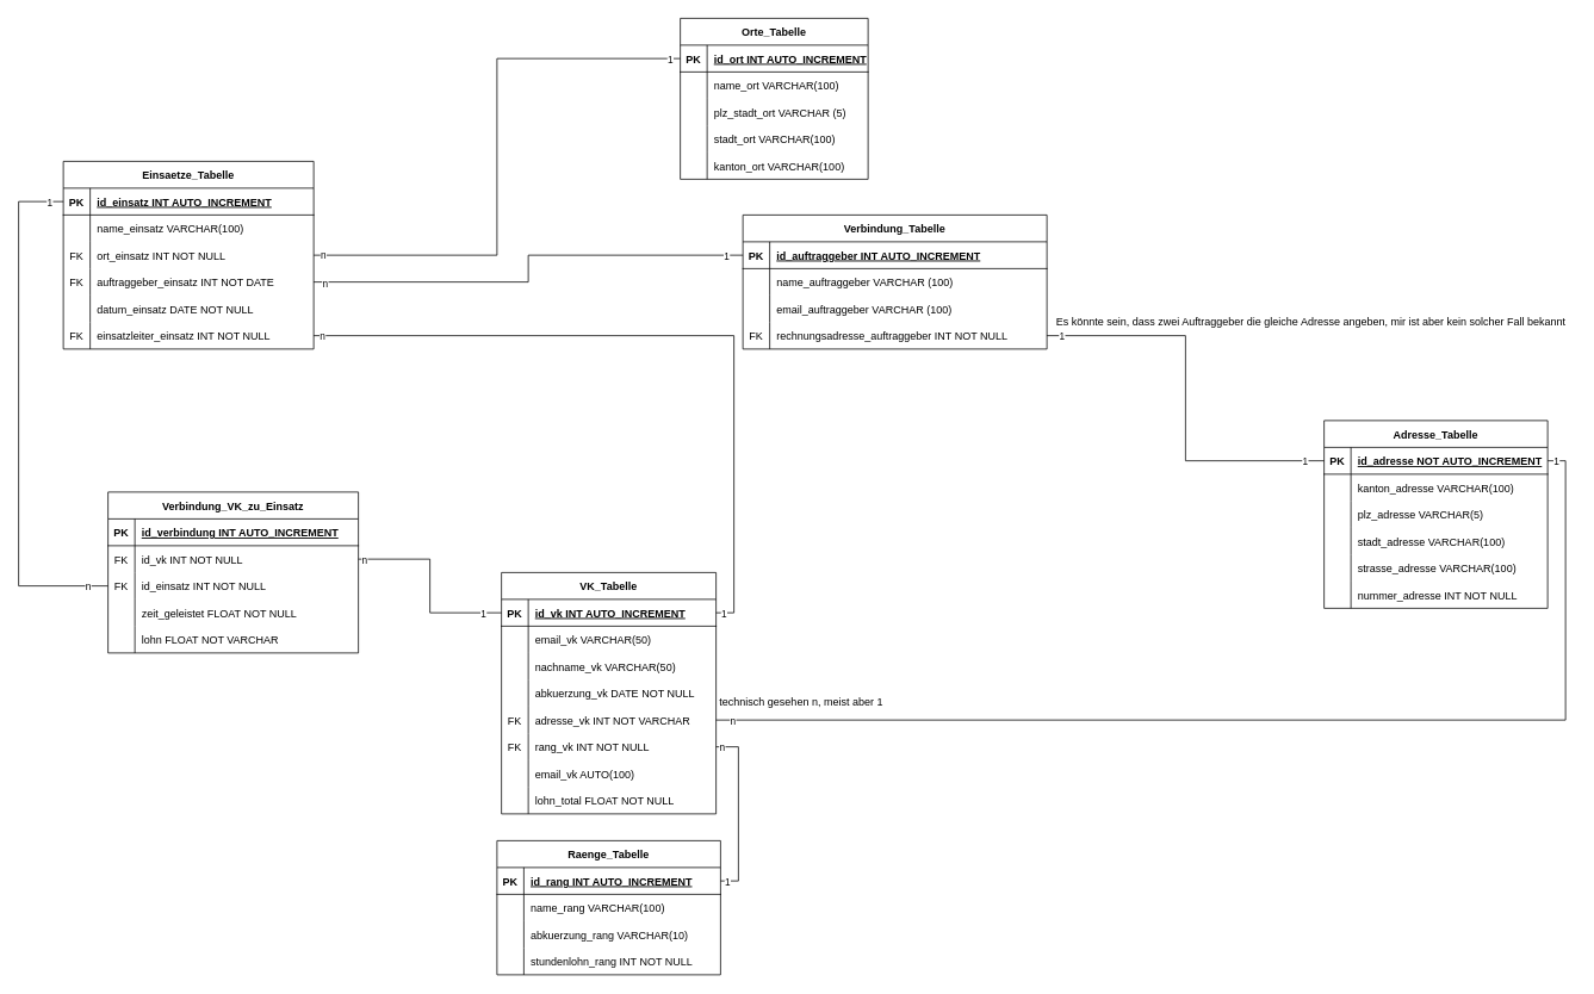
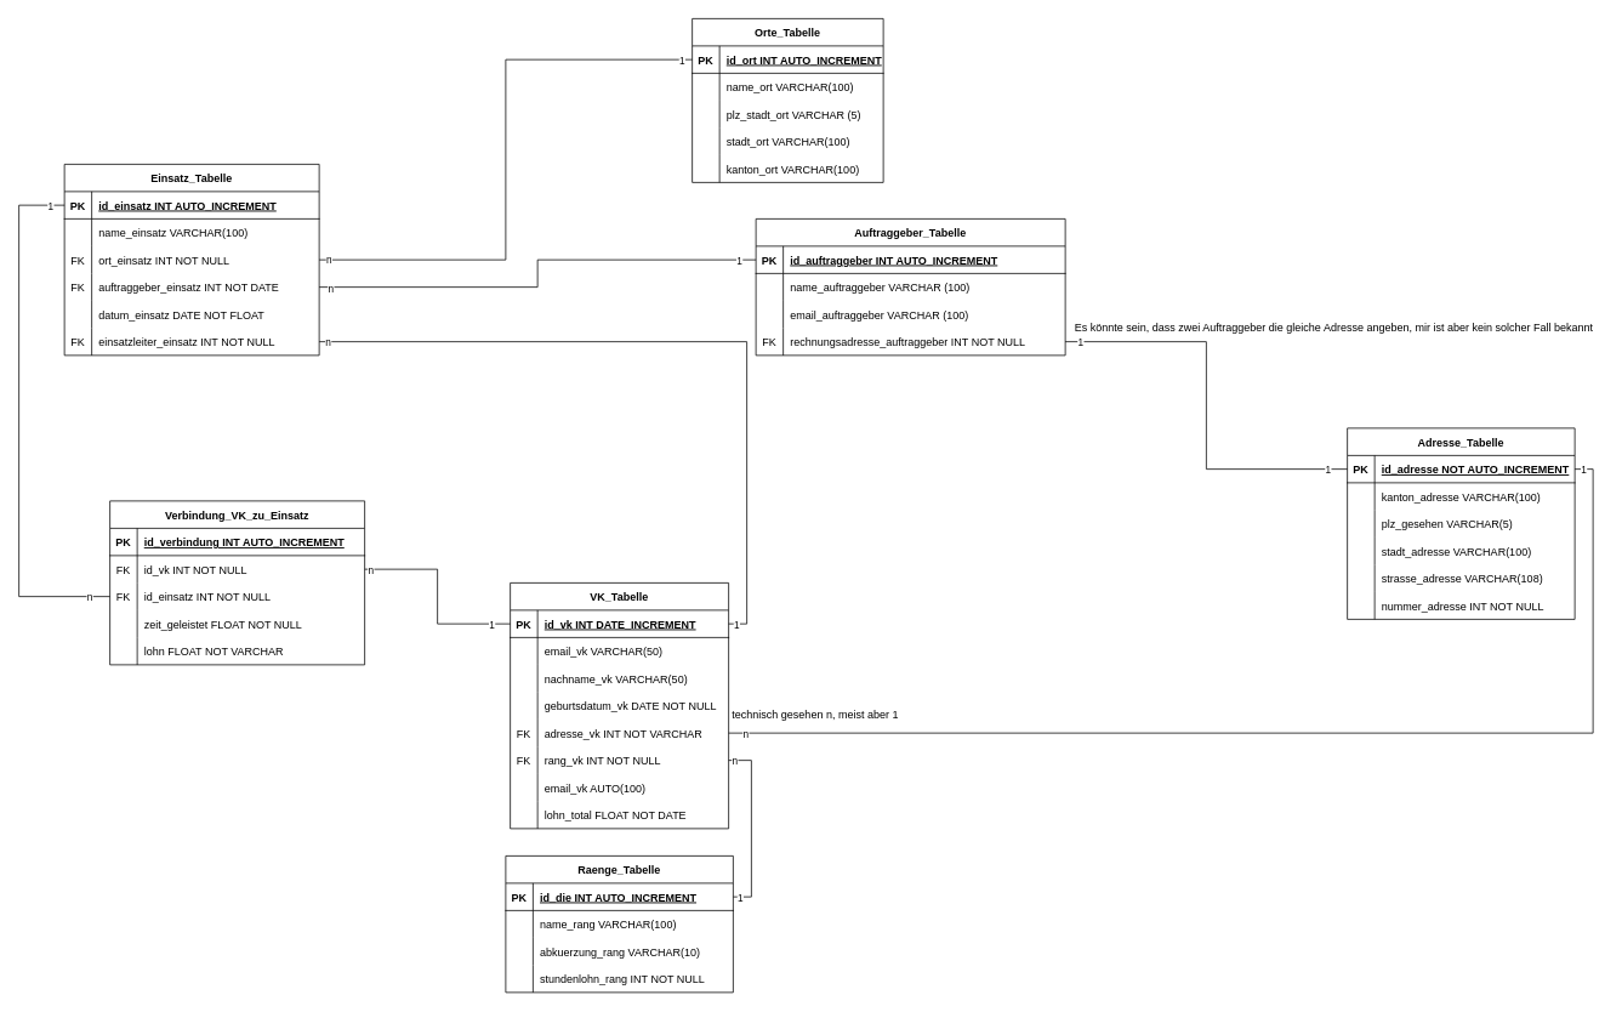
- <mxCell id="2" value="Einsaetze_Tabelle" style="shape=table;startSize=30;container=1;collapsible=1;childLayout=tableLayout;fixedRows=1;rowLines=0;fontStyle=1;align=center;resizeLast=1;" parent="1" vertex="1"><mxGeometry x="70" y="180" width="280" height="210" as="geometry" /></mxCell>
+ <mxCell id="2" value="Einsatz_Tabelle" style="shape=table;startSize=30;container=1;collapsible=1;childLayout=tableLayout;fixedRows=1;rowLines=0;fontStyle=1;align=center;resizeLast=1;" parent="1" vertex="1"><mxGeometry x="70" y="180" width="280" height="210" as="geometry" /></mxCell>
- <mxCell id="37" value="Verbindung_Tabelle" style="shape=table;startSize=30;container=1;collapsible=1;childLayout=tableLayout;fixedRows=1;rowLines=0;fontStyle=1;align=center;resizeLast=1;" parent="1" vertex="1"><mxGeometry x="830" y="240" width="340" height="150" as="geometry" /></mxCell>
+ <mxCell id="37" value="Auftraggeber_Tabelle" style="shape=table;startSize=30;container=1;collapsible=1;childLayout=tableLayout;fixedRows=1;rowLines=0;fontStyle=1;align=center;resizeLast=1;" parent="1" vertex="1"><mxGeometry x="830" y="240" width="340" height="150" as="geometry" /></mxCell>
- <mxCell id="17" value="datum_einsatz DATE NOT NULL" style="shape=partialRectangle;connectable=0;fillColor=none;top=0;left=0;bottom=0;right=0;align=left;spacingLeft=6;overflow=hidden;" parent="15" vertex="1"><mxGeometry x="30" width="250" height="30" as="geometry"><mxRectangle width="250" height="30" as="alternateBounds" /></mxGeometry></mxCell>
+ <mxCell id="17" value="datum_einsatz DATE NOT FLOAT" style="shape=partialRectangle;connectable=0;fillColor=none;top=0;left=0;bottom=0;right=0;align=left;spacingLeft=6;overflow=hidden;" parent="15" vertex="1"><mxGeometry x="30" width="250" height="30" as="geometry"><mxRectangle width="250" height="30" as="alternateBounds" /></mxGeometry></mxCell>
- <mxCell id="65" value="plz_adresse VARCHAR(5)" style="shape=partialRectangle;connectable=0;fillColor=none;top=0;left=0;bottom=0;right=0;align=left;spacingLeft=6;overflow=hidden;" parent="63" vertex="1"><mxGeometry x="30" width="220" height="30" as="geometry"><mxRectangle width="220" height="30" as="alternateBounds" /></mxGeometry></mxCell>
+ <mxCell id="65" value="plz_gesehen VARCHAR(5)" style="shape=partialRectangle;connectable=0;fillColor=none;top=0;left=0;bottom=0;right=0;align=left;spacingLeft=6;overflow=hidden;" parent="63" vertex="1"><mxGeometry x="30" width="220" height="30" as="geometry"><mxRectangle width="220" height="30" as="alternateBounds" /></mxGeometry></mxCell>
- <mxCell id="71" value="strasse_adresse VARCHAR(100)" style="shape=partialRectangle;connectable=0;fillColor=none;top=0;left=0;bottom=0;right=0;align=left;spacingLeft=6;overflow=hidden;" parent="69" vertex="1"><mxGeometry x="30" width="220" height="30" as="geometry"><mxRectangle width="220" height="30" as="alternateBounds" /></mxGeometry></mxCell>
+ <mxCell id="71" value="strasse_adresse VARCHAR(108)" style="shape=partialRectangle;connectable=0;fillColor=none;top=0;left=0;bottom=0;right=0;align=left;spacingLeft=6;overflow=hidden;" parent="69" vertex="1"><mxGeometry x="30" width="220" height="30" as="geometry"><mxRectangle width="220" height="30" as="alternateBounds" /></mxGeometry></mxCell>
- <mxCell id="81" value="id_vk INT AUTO_INCREMENT" style="shape=partialRectangle;connectable=0;fillColor=none;top=0;left=0;bottom=0;right=0;align=left;spacingLeft=6;fontStyle=5;overflow=hidden;" parent="79" vertex="1"><mxGeometry x="30" width="210" height="30" as="geometry"><mxRectangle width="210" height="30" as="alternateBounds" /></mxGeometry></mxCell>
+ <mxCell id="81" value="id_vk INT DATE_INCREMENT" style="shape=partialRectangle;connectable=0;fillColor=none;top=0;left=0;bottom=0;right=0;align=left;spacingLeft=6;fontStyle=5;overflow=hidden;" parent="79" vertex="1"><mxGeometry x="30" width="210" height="30" as="geometry"><mxRectangle width="210" height="30" as="alternateBounds" /></mxGeometry></mxCell>
- <mxCell id="90" value="abkuerzung_vk DATE NOT NULL" style="shape=partialRectangle;connectable=0;fillColor=none;top=0;left=0;bottom=0;right=0;align=left;spacingLeft=6;overflow=hidden;" parent="88" vertex="1"><mxGeometry x="30" width="210" height="30" as="geometry"><mxRectangle width="210" height="30" as="alternateBounds" /></mxGeometry></mxCell>
+ <mxCell id="90" value="geburtsdatum_vk DATE NOT NULL" style="shape=partialRectangle;connectable=0;fillColor=none;top=0;left=0;bottom=0;right=0;align=left;spacingLeft=6;overflow=hidden;" parent="88" vertex="1"><mxGeometry x="30" width="210" height="30" as="geometry"><mxRectangle width="210" height="30" as="alternateBounds" /></mxGeometry></mxCell>
- <mxCell id="102" value="lohn_total FLOAT NOT NULL" style="shape=partialRectangle;connectable=0;fillColor=none;top=0;left=0;bottom=0;right=0;align=left;spacingLeft=6;overflow=hidden;" vertex="1" parent="100"><mxGeometry x="30" width="210" height="30" as="geometry"><mxRectangle width="210" height="30" as="alternateBounds" /></mxGeometry></mxCell>
+ <mxCell id="102" value="lohn_total FLOAT NOT DATE" style="shape=partialRectangle;connectable=0;fillColor=none;top=0;left=0;bottom=0;right=0;align=left;spacingLeft=6;overflow=hidden;" vertex="1" parent="100"><mxGeometry x="30" width="210" height="30" as="geometry"><mxRectangle width="210" height="30" as="alternateBounds" /></mxGeometry></mxCell>
- <mxCell id="109" value="id_rang INT AUTO_INCREMENT" style="shape=partialRectangle;connectable=0;fillColor=none;top=0;left=0;bottom=0;right=0;align=left;spacingLeft=6;fontStyle=5;overflow=hidden;" parent="107" vertex="1"><mxGeometry x="30" width="220" height="30" as="geometry"><mxRectangle width="220" height="30" as="alternateBounds" /></mxGeometry></mxCell>
+ <mxCell id="109" value="id_die INT AUTO_INCREMENT" style="shape=partialRectangle;connectable=0;fillColor=none;top=0;left=0;bottom=0;right=0;align=left;spacingLeft=6;fontStyle=5;overflow=hidden;" parent="107" vertex="1"><mxGeometry x="30" width="220" height="30" as="geometry"><mxRectangle width="220" height="30" as="alternateBounds" /></mxGeometry></mxCell>
